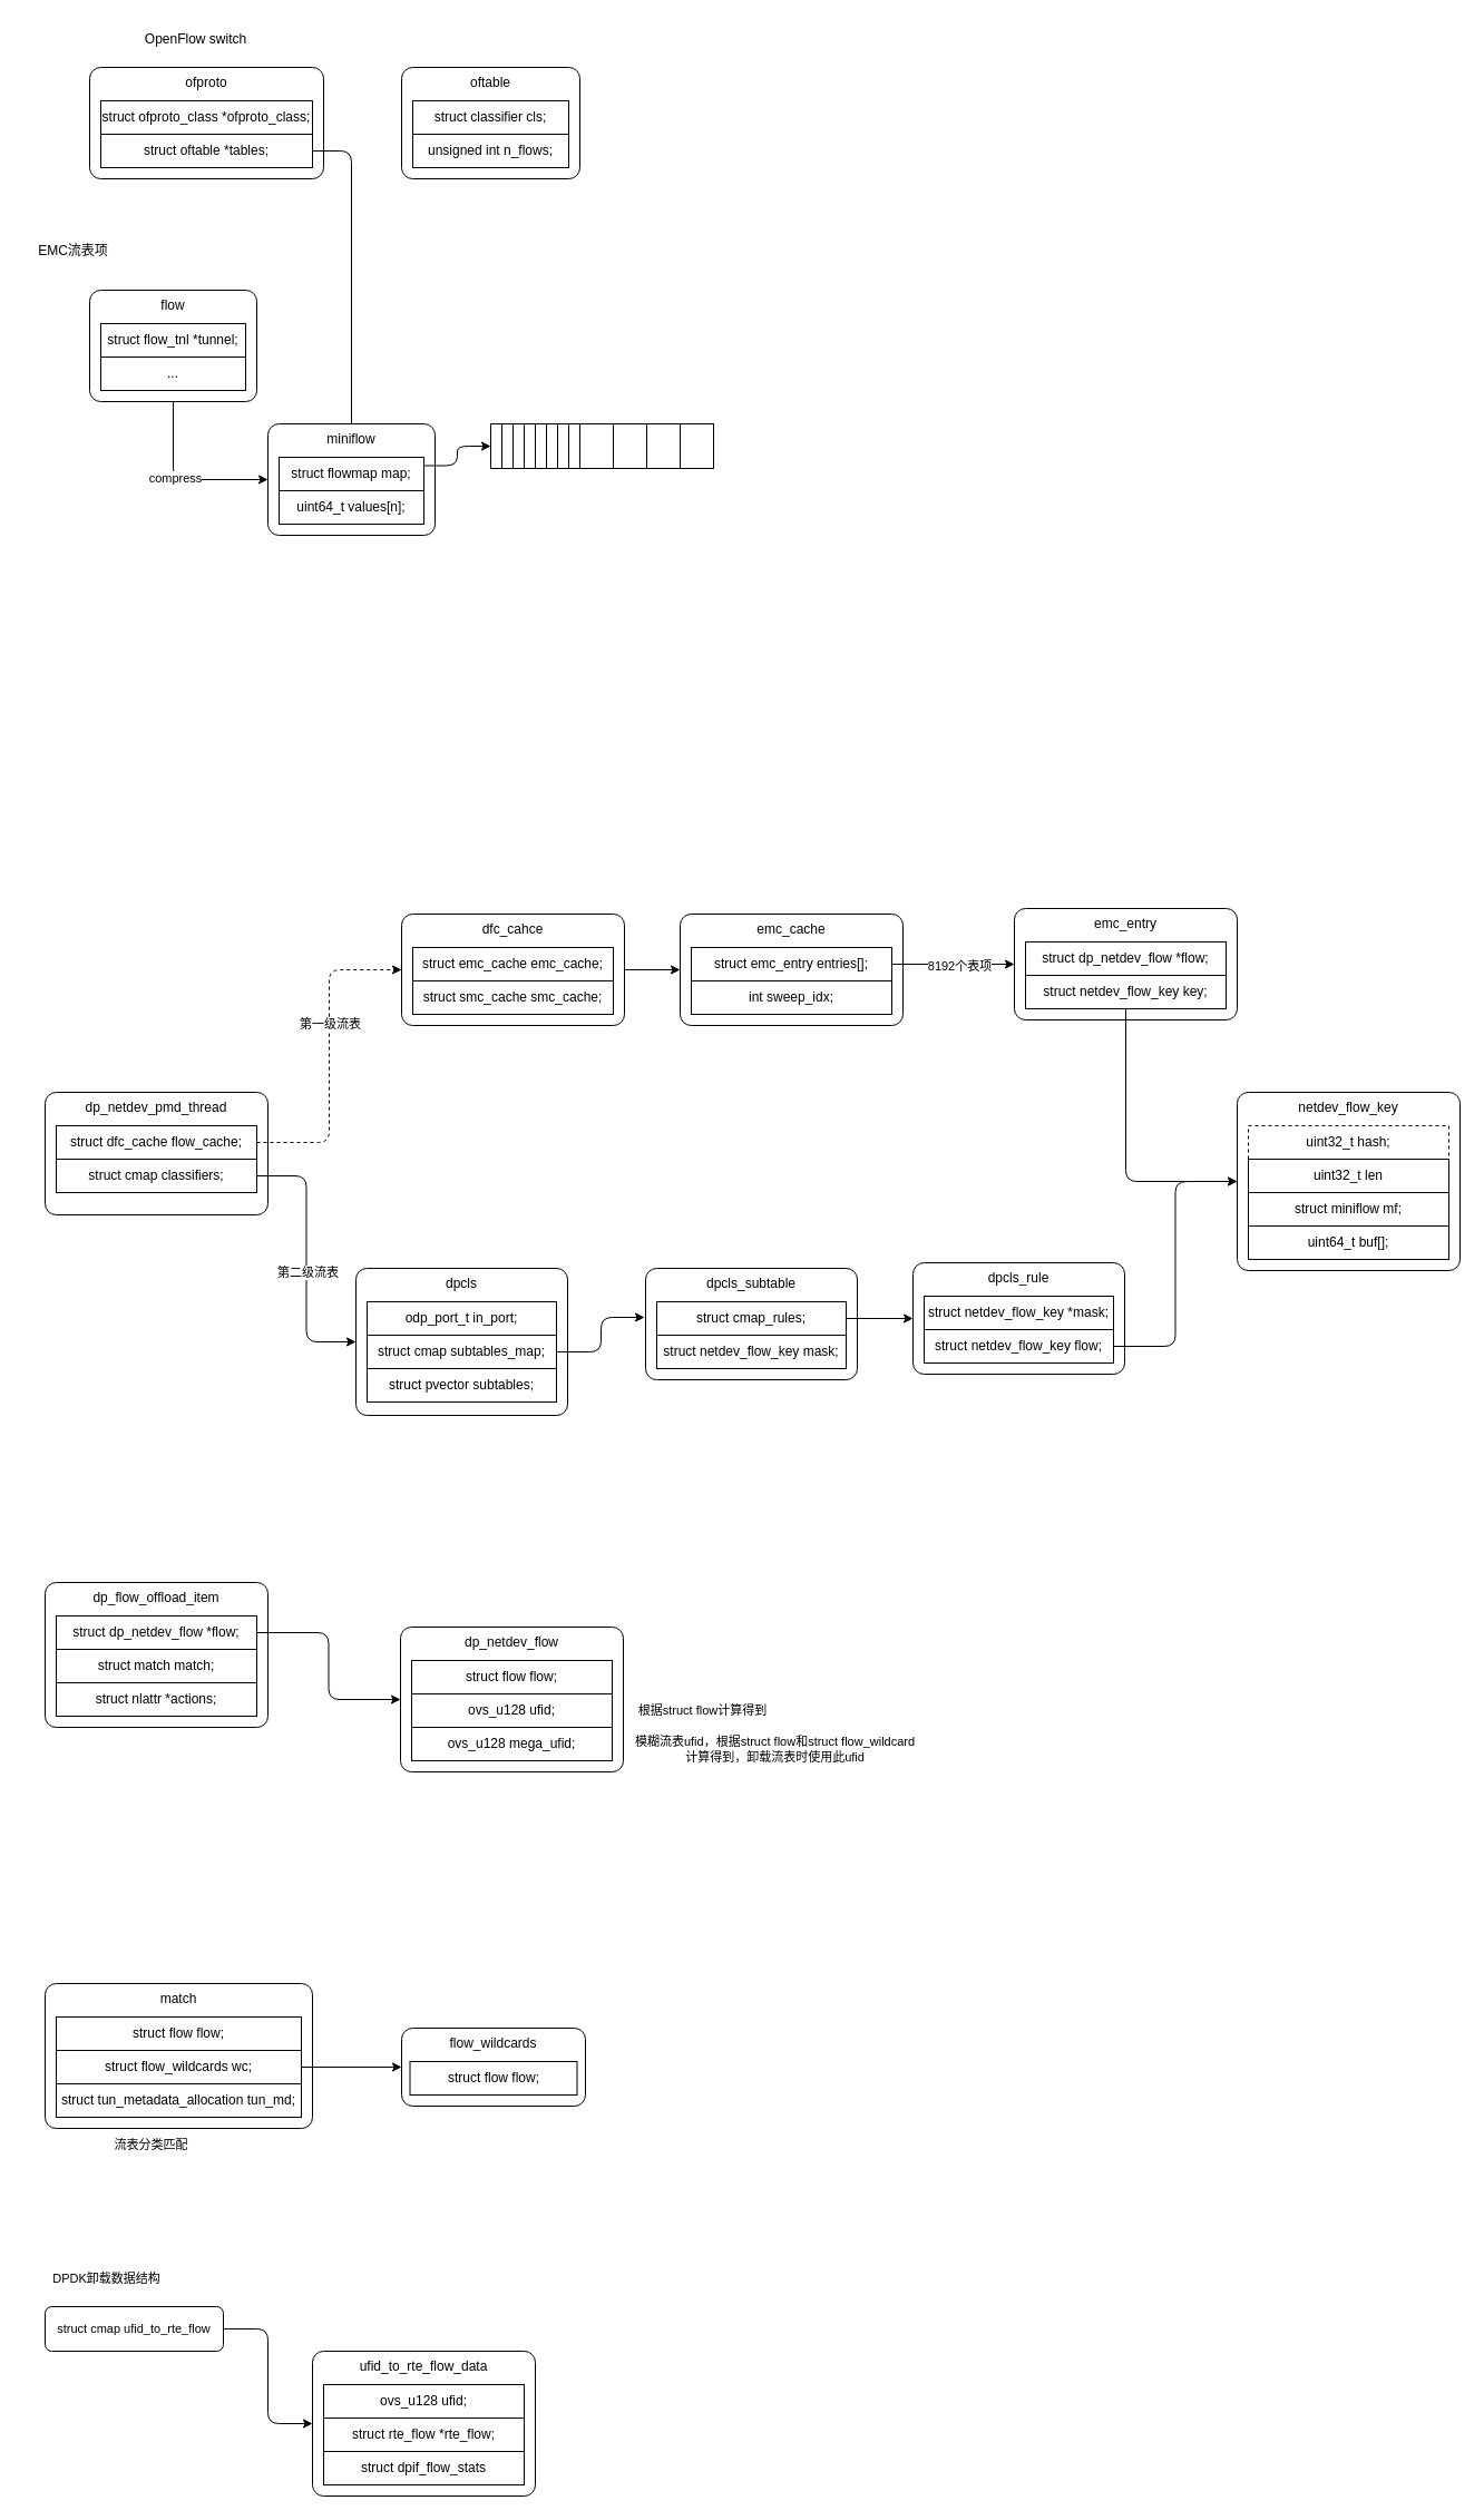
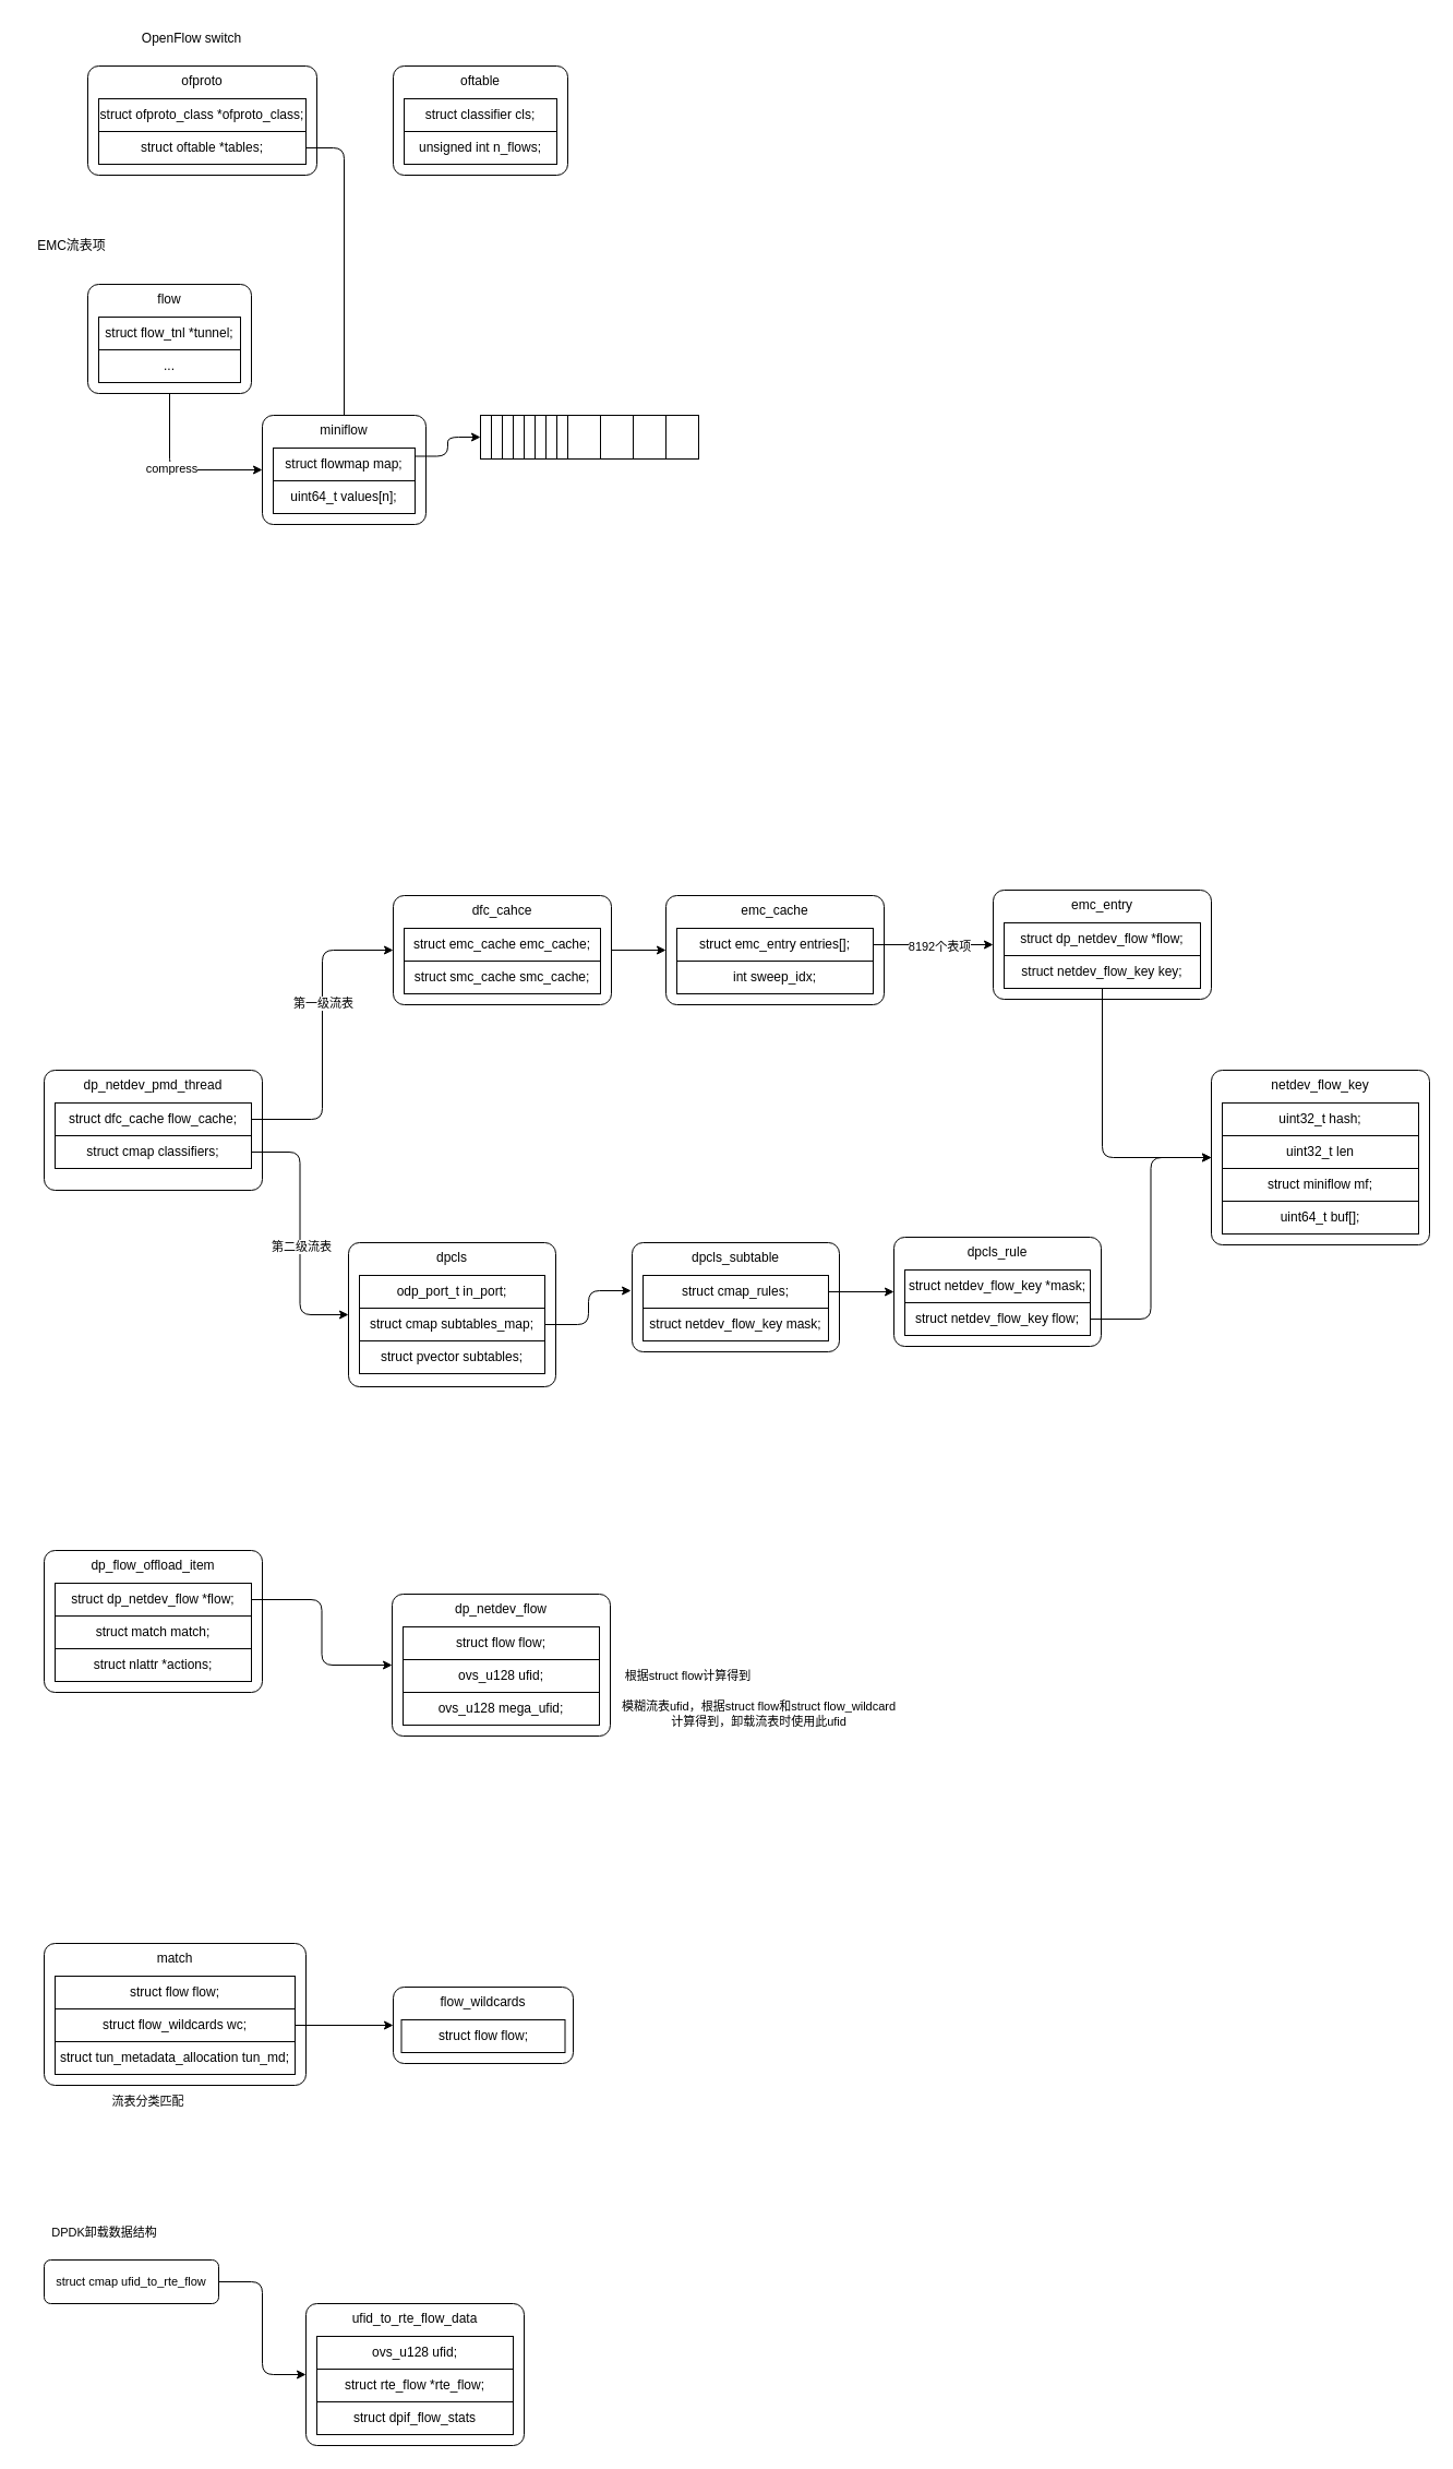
- <mxCell id="37" style="edgeStyle=orthogonalEdgeStyle;rounded=1;orthogonalLoop=1;jettySize=auto;html=1;exitX=1;exitY=0.5;exitDx=0;exitDy=0;entryX=0;entryY=0.5;entryDx=0;entryDy=0;curved=0;dashed=1;" parent="1" source="39" target="41" edge="1"><mxGeometry relative="1" as="geometry" /></mxCell>
+ <mxCell id="37" style="edgeStyle=orthogonalEdgeStyle;rounded=1;orthogonalLoop=1;jettySize=auto;html=1;exitX=1;exitY=0.5;exitDx=0;exitDy=0;entryX=0;entryY=0.5;entryDx=0;entryDy=0;curved=0;" parent="1" source="39" target="41" edge="1"><mxGeometry relative="1" as="geometry" /></mxCell>
- <mxCell id="66" value="uint32_t hash;" style="rounded=0;whiteSpace=wrap;html=1;dashed=1;" parent="1" vertex="1"><mxGeometry x="1120" y="1010" width="180" height="30" as="geometry" /></mxCell>
+ <mxCell id="66" value="uint32_t hash;" style="rounded=0;whiteSpace=wrap;html=1;" parent="1" vertex="1"><mxGeometry x="1120" y="1010" width="180" height="30" as="geometry" /></mxCell>
